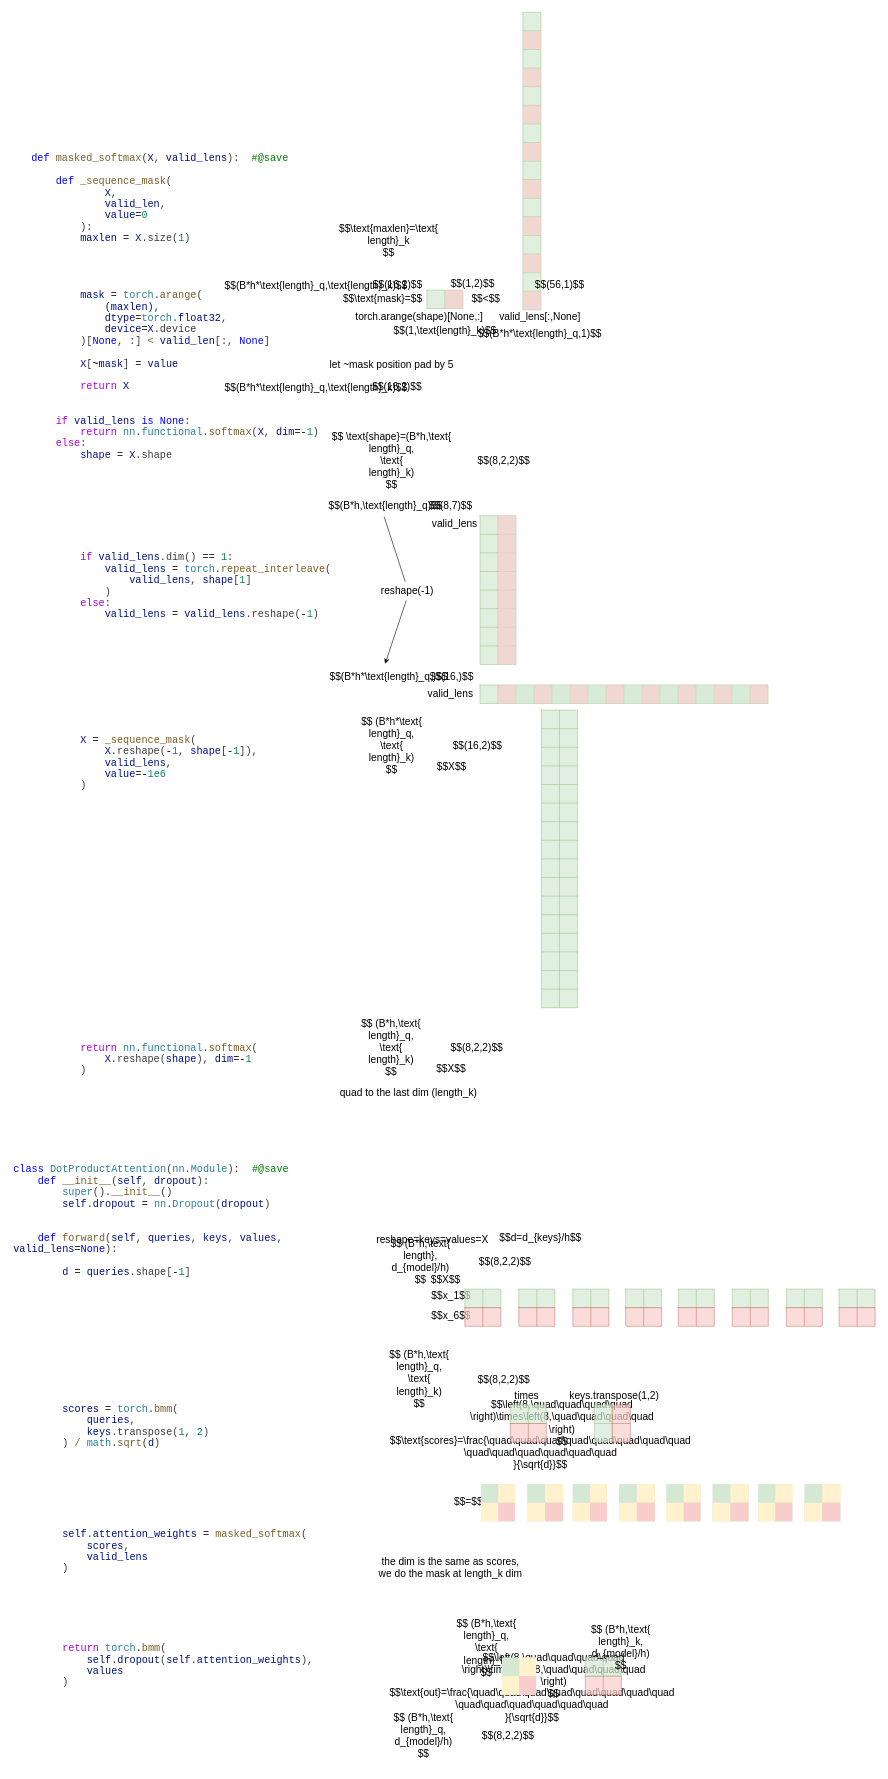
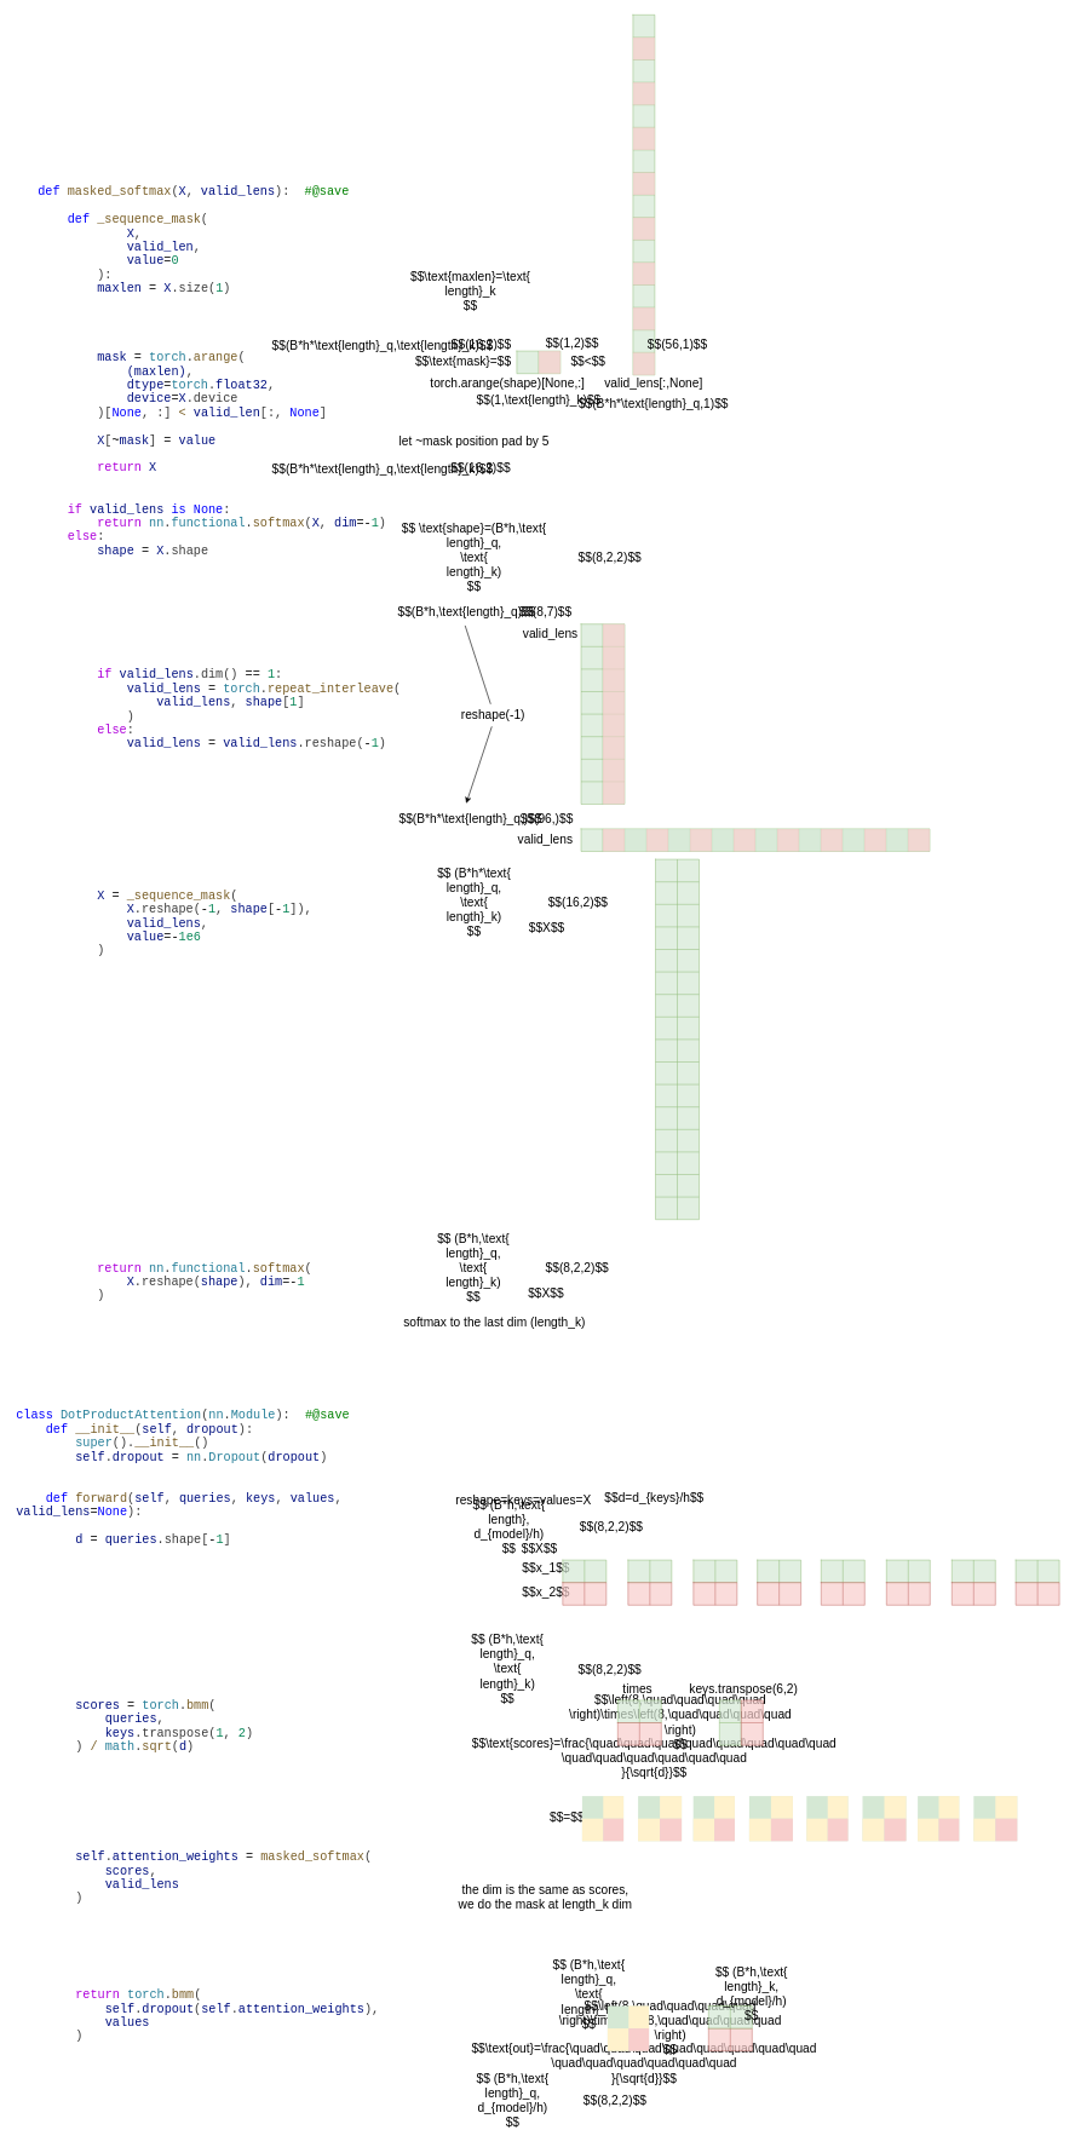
- <mxCell id="62" value="&lt;font style=&quot;font-size: 17px;&quot;&gt;$$(16,)$$&lt;/font&gt;" style="text;html=1;align=center;verticalAlign=middle;resizable=0;points=[];autosize=1;strokeColor=none;fillColor=none;fontSize=20;" vertex="1" parent="1"><mxGeometry x="701.5" y="1107" width="100" height="40" as="geometry" /></mxCell>
+ <mxCell id="62" value="&lt;font style=&quot;font-size: 17px;&quot;&gt;$$(96,)$$&lt;/font&gt;" style="text;html=1;align=center;verticalAlign=middle;resizable=0;points=[];autosize=1;strokeColor=none;fillColor=none;fontSize=20;" vertex="1" parent="1"><mxGeometry x="701.5" y="1107" width="100" height="40" as="geometry" /></mxCell>
- <mxCell id="259" value="quad to the last dim (length_k)" style="text;html=1;align=center;verticalAlign=middle;resizable=0;points=[];autosize=1;strokeColor=none;fillColor=none;fontSize=17;" vertex="1" parent="1"><mxGeometry x="545" y="1806" width="270" height="30" as="geometry" /></mxCell>
+ <mxCell id="259" value="softmax to the last dim (length_k)" style="text;html=1;align=center;verticalAlign=middle;resizable=0;points=[];autosize=1;strokeColor=none;fillColor=none;fontSize=17;" vertex="1" parent="1"><mxGeometry x="545" y="1806" width="270" height="30" as="geometry" /></mxCell>
- <mxCell id="90" value="$$x_6$$" style="text;html=1;align=center;verticalAlign=middle;resizable=0;points=[];autosize=1;strokeColor=none;fillColor=none;fontSize=17;fontFamily=Helvetica;" vertex="1" parent="1"><mxGeometry x="705.75" y="2178.5" width="90" height="30" as="geometry" /></mxCell>
+ <mxCell id="90" value="$$x_2$$" style="text;html=1;align=center;verticalAlign=middle;resizable=0;points=[];autosize=1;strokeColor=none;fillColor=none;fontSize=17;fontFamily=Helvetica;" vertex="1" parent="1"><mxGeometry x="705.75" y="2178.5" width="90" height="30" as="geometry" /></mxCell>
- <mxCell id="29" value="keys.transpose(1,2)" style="text;html=1;align=center;verticalAlign=middle;resizable=0;points=[];autosize=1;strokeColor=none;fillColor=none;fontSize=17;" vertex="1" parent="1"><mxGeometry x="938" y="2311" width="170" height="30" as="geometry" /></mxCell>
+ <mxCell id="29" value="keys.transpose(6,2)" style="text;html=1;align=center;verticalAlign=middle;resizable=0;points=[];autosize=1;strokeColor=none;fillColor=none;fontSize=17;" vertex="1" parent="1"><mxGeometry x="938" y="2311" width="170" height="30" as="geometry" /></mxCell>
